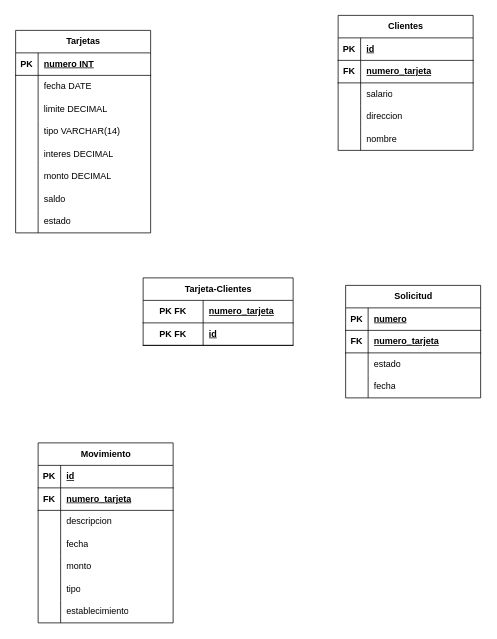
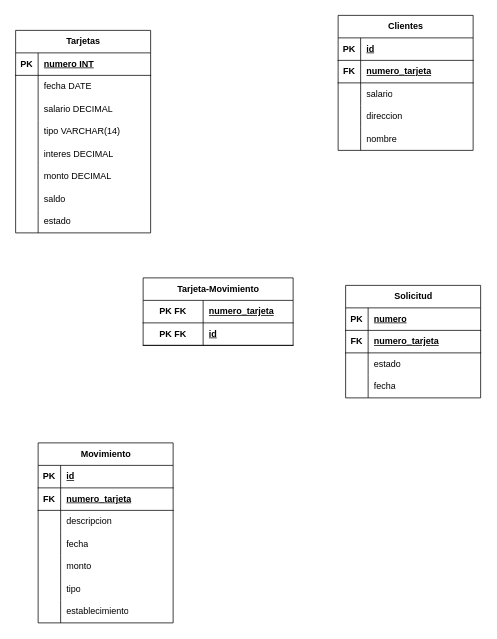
- <mxCell id="62" value="limite DECIMAL" style="shape=partialRectangle;connectable=0;fillColor=none;top=0;left=0;bottom=0;right=0;align=left;spacingLeft=6;overflow=hidden;whiteSpace=wrap;html=1;" parent="60" vertex="1"><mxGeometry x="30" width="150" height="30" as="geometry"><mxRectangle width="150" height="30" as="alternateBounds" /></mxGeometry></mxCell>
+ <mxCell id="62" value="salario DECIMAL" style="shape=partialRectangle;connectable=0;fillColor=none;top=0;left=0;bottom=0;right=0;align=left;spacingLeft=6;overflow=hidden;whiteSpace=wrap;html=1;" parent="60" vertex="1"><mxGeometry x="30" width="150" height="30" as="geometry"><mxRectangle width="150" height="30" as="alternateBounds" /></mxGeometry></mxCell>
- <mxCell id="78" value="Tarjeta-Clientes" style="shape=table;startSize=30;container=1;collapsible=1;childLayout=tableLayout;fixedRows=1;rowLines=0;fontStyle=1;align=center;resizeLast=1;html=1;" vertex="1" parent="1"><mxGeometry x="190" y="370" width="200" height="90" as="geometry" /></mxCell>
+ <mxCell id="78" value="Tarjeta-Movimiento" style="shape=table;startSize=30;container=1;collapsible=1;childLayout=tableLayout;fixedRows=1;rowLines=0;fontStyle=1;align=center;resizeLast=1;html=1;" vertex="1" parent="1"><mxGeometry x="190" y="370" width="200" height="90" as="geometry" /></mxCell>
